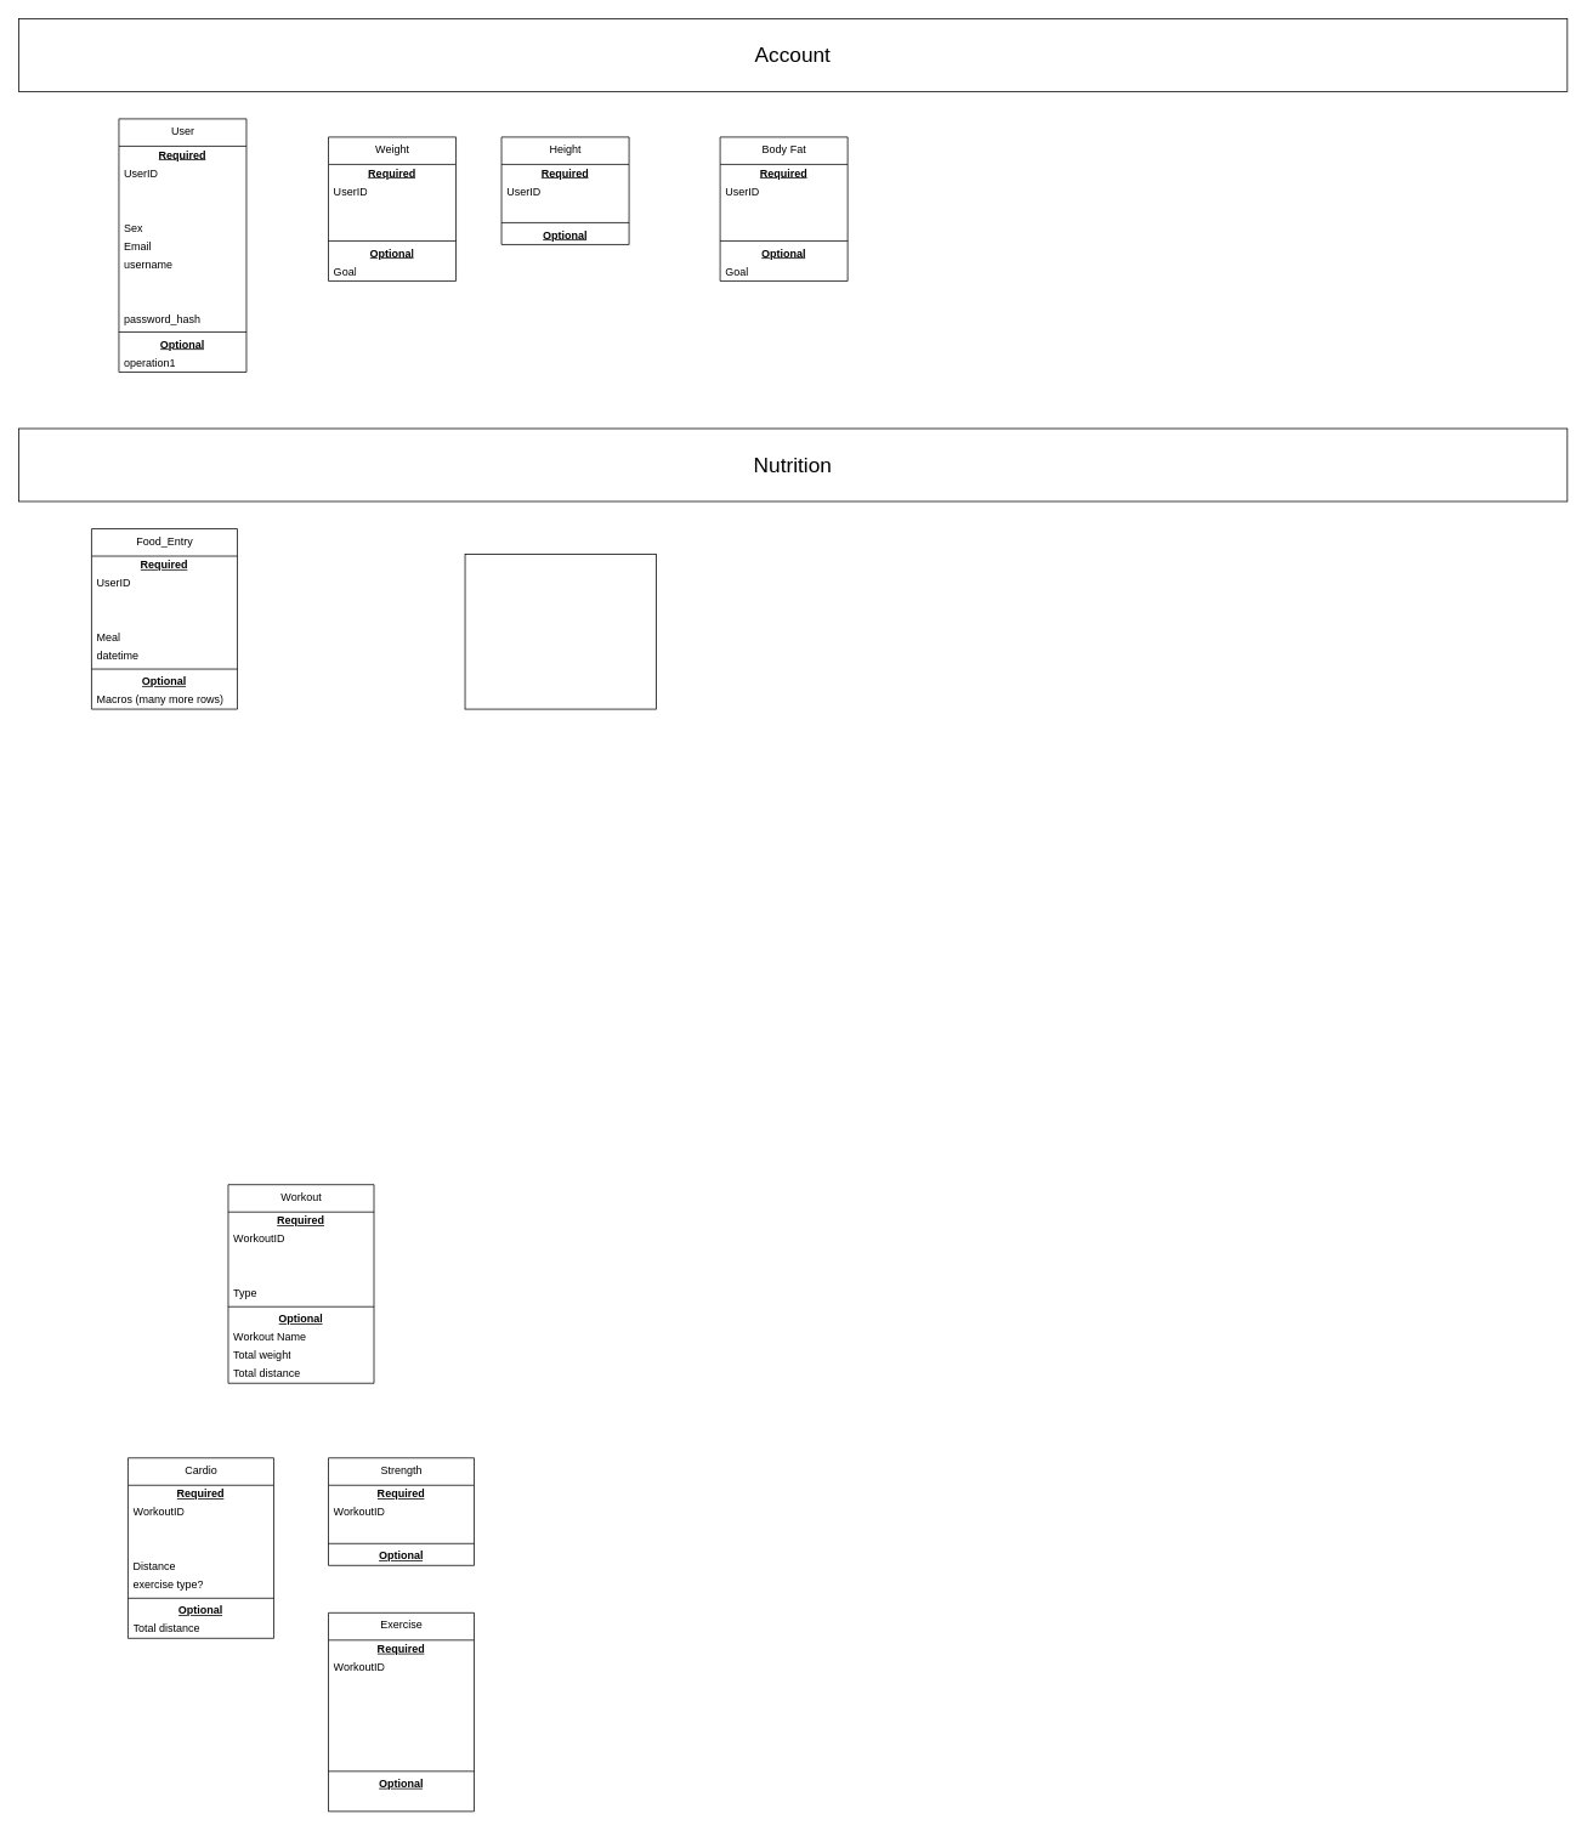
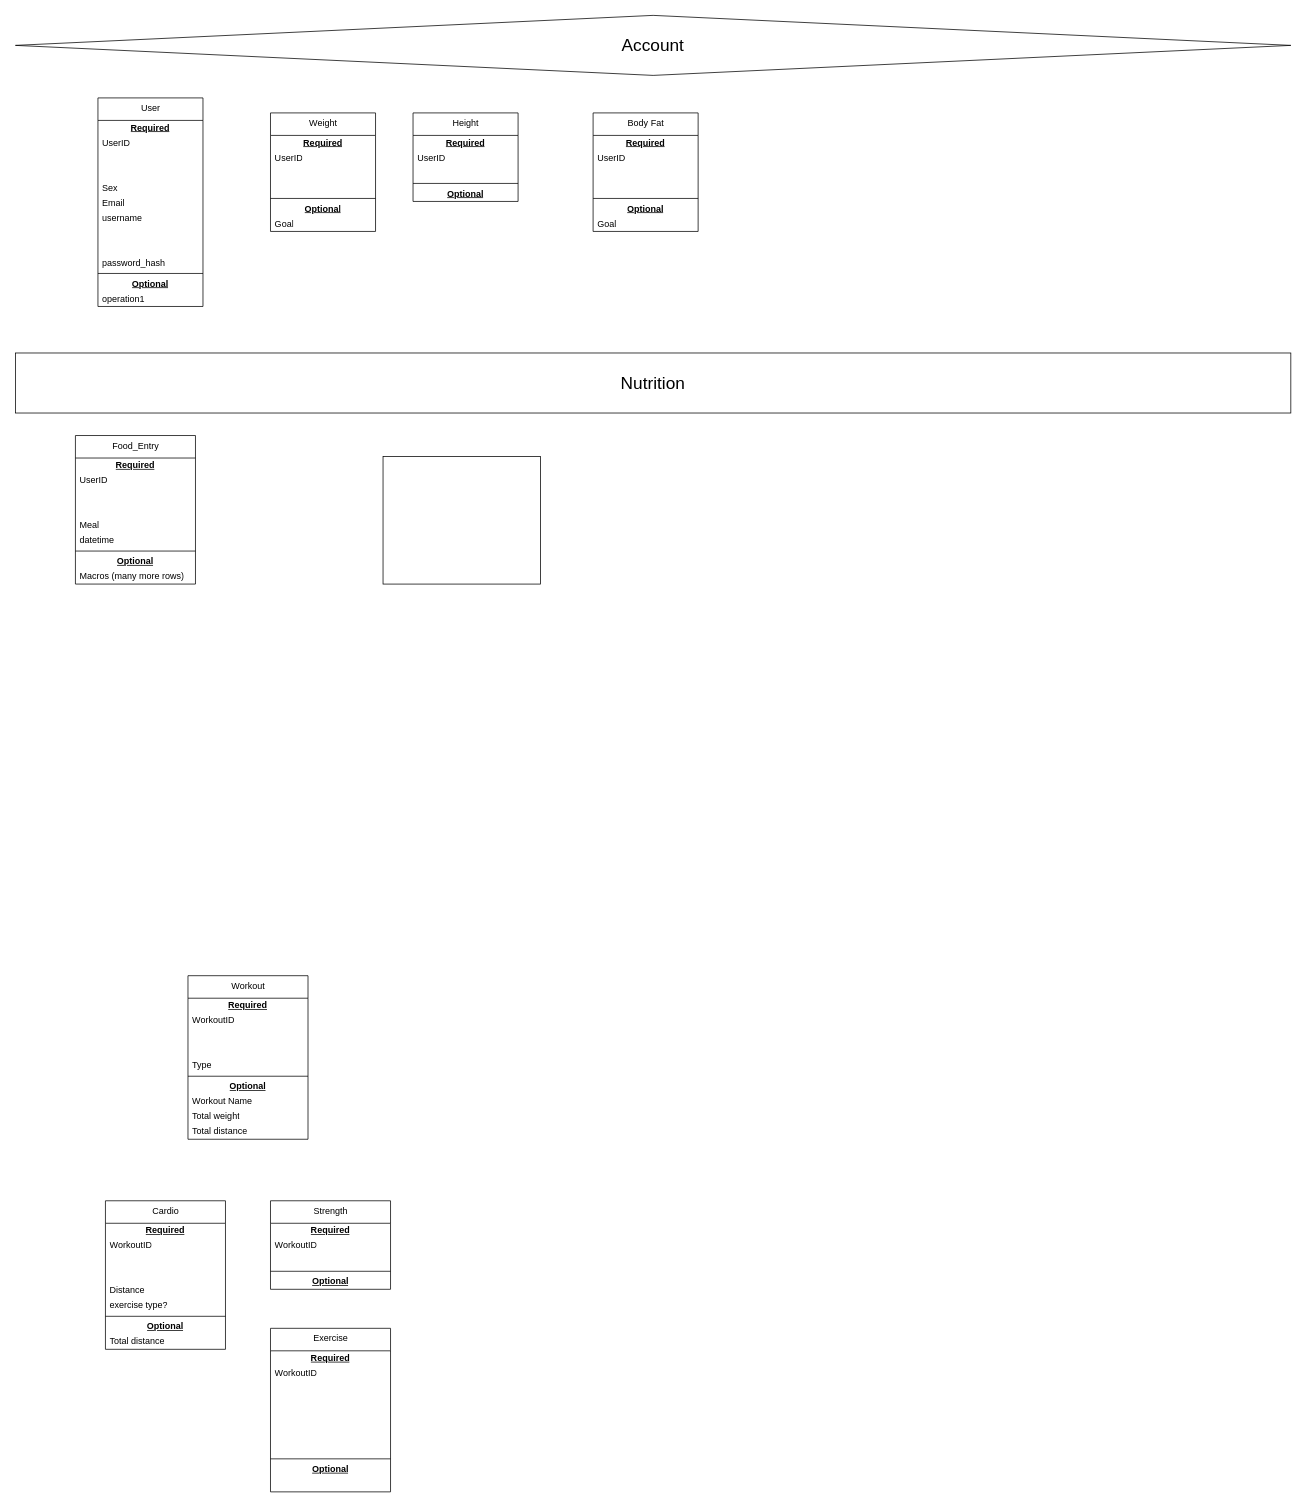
- <mxCell id="16" value="&lt;font style=&quot;font-size: 23px;&quot;&gt;Account&lt;/font&gt;" style="rounded=0;whiteSpace=wrap;html=1;" vertex="1" parent="1"><mxGeometry width="1700" height="80" as="geometry" x="20" y="20" /></mxCell>
+ <mxCell id="16" value="&lt;font style=&quot;font-size: 23px;&quot;&gt;Account&lt;/font&gt;" style="rhombus;whiteSpace=wrap;html=1;" vertex="1" parent="1"><mxGeometry width="1700" height="80" as="geometry" x="20" y="20" /></mxCell>
